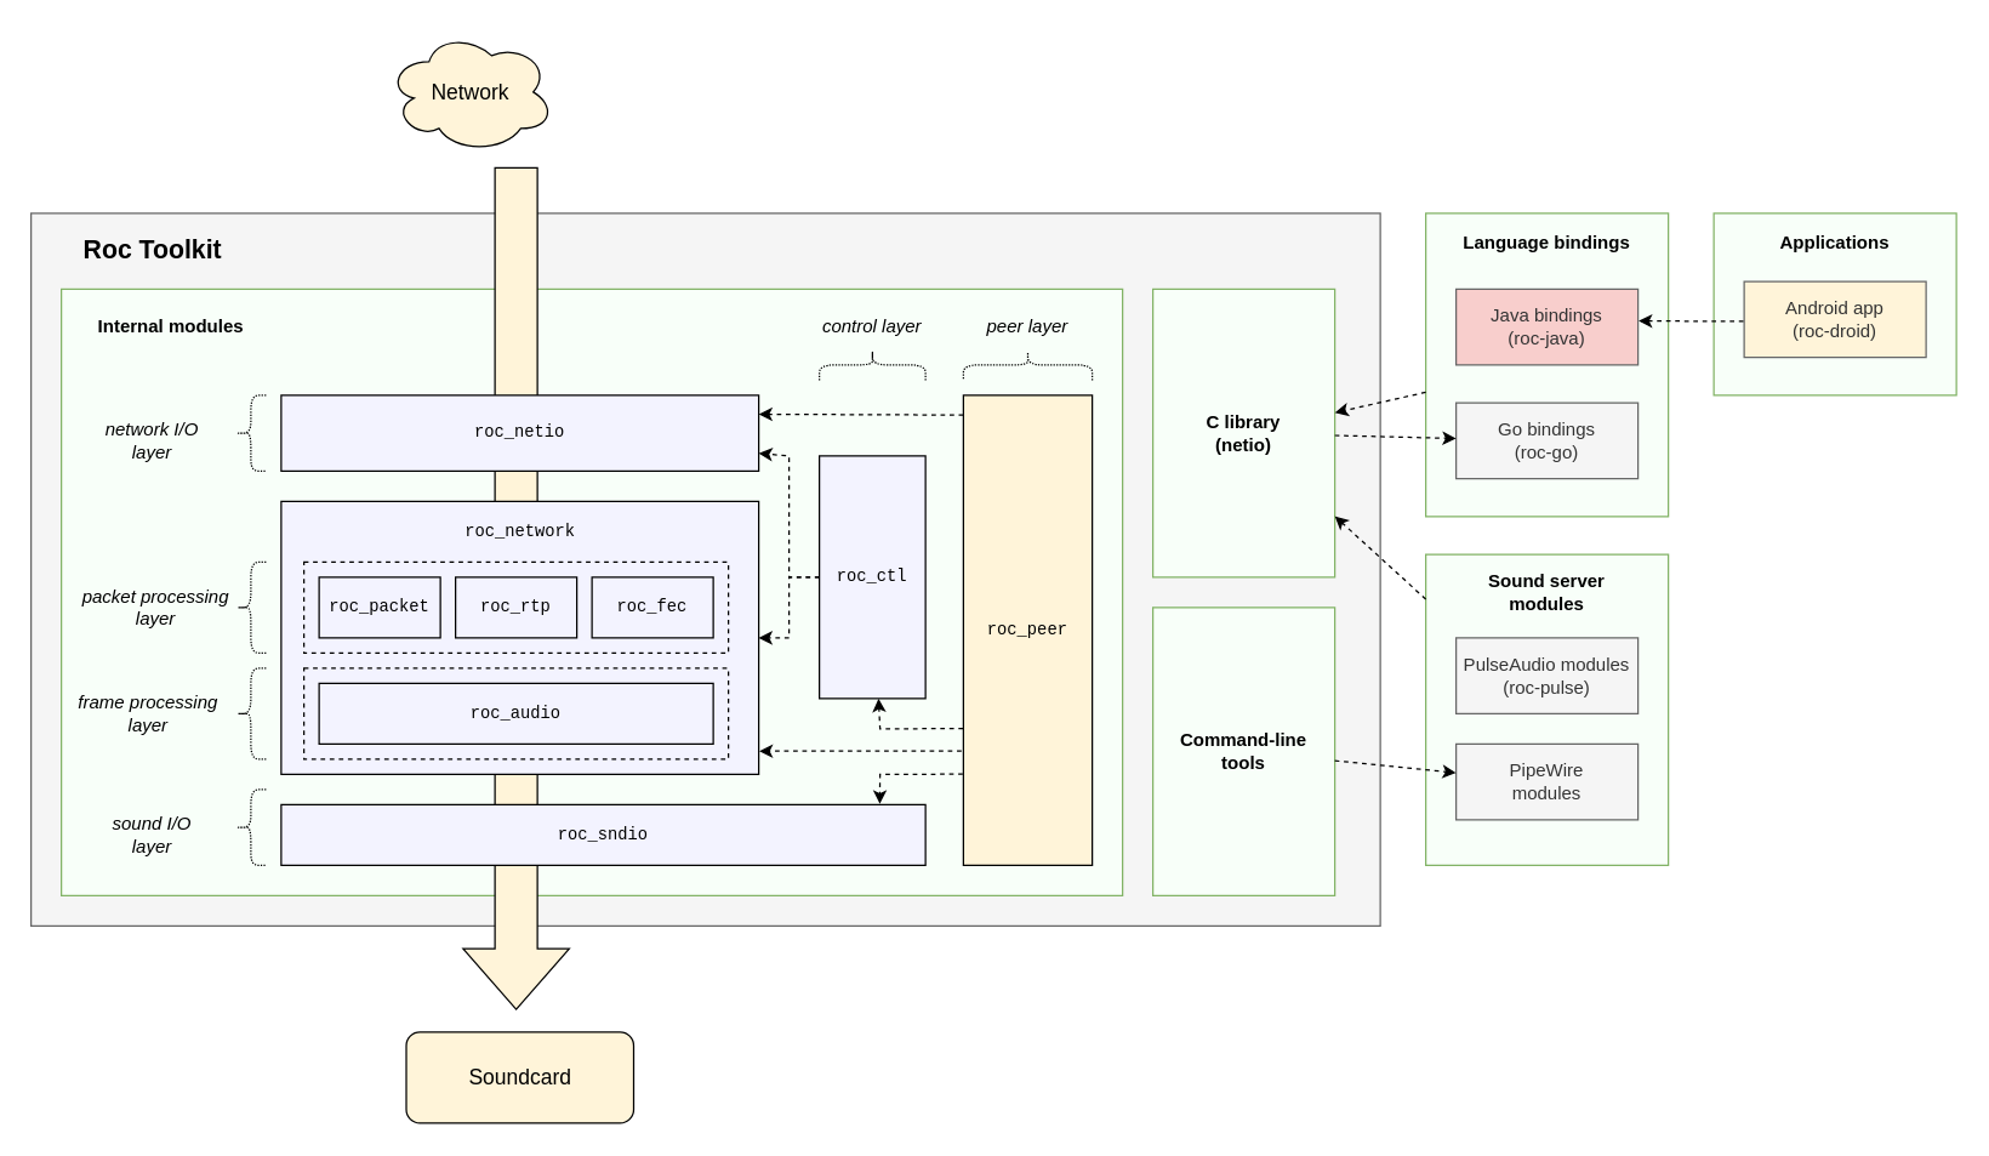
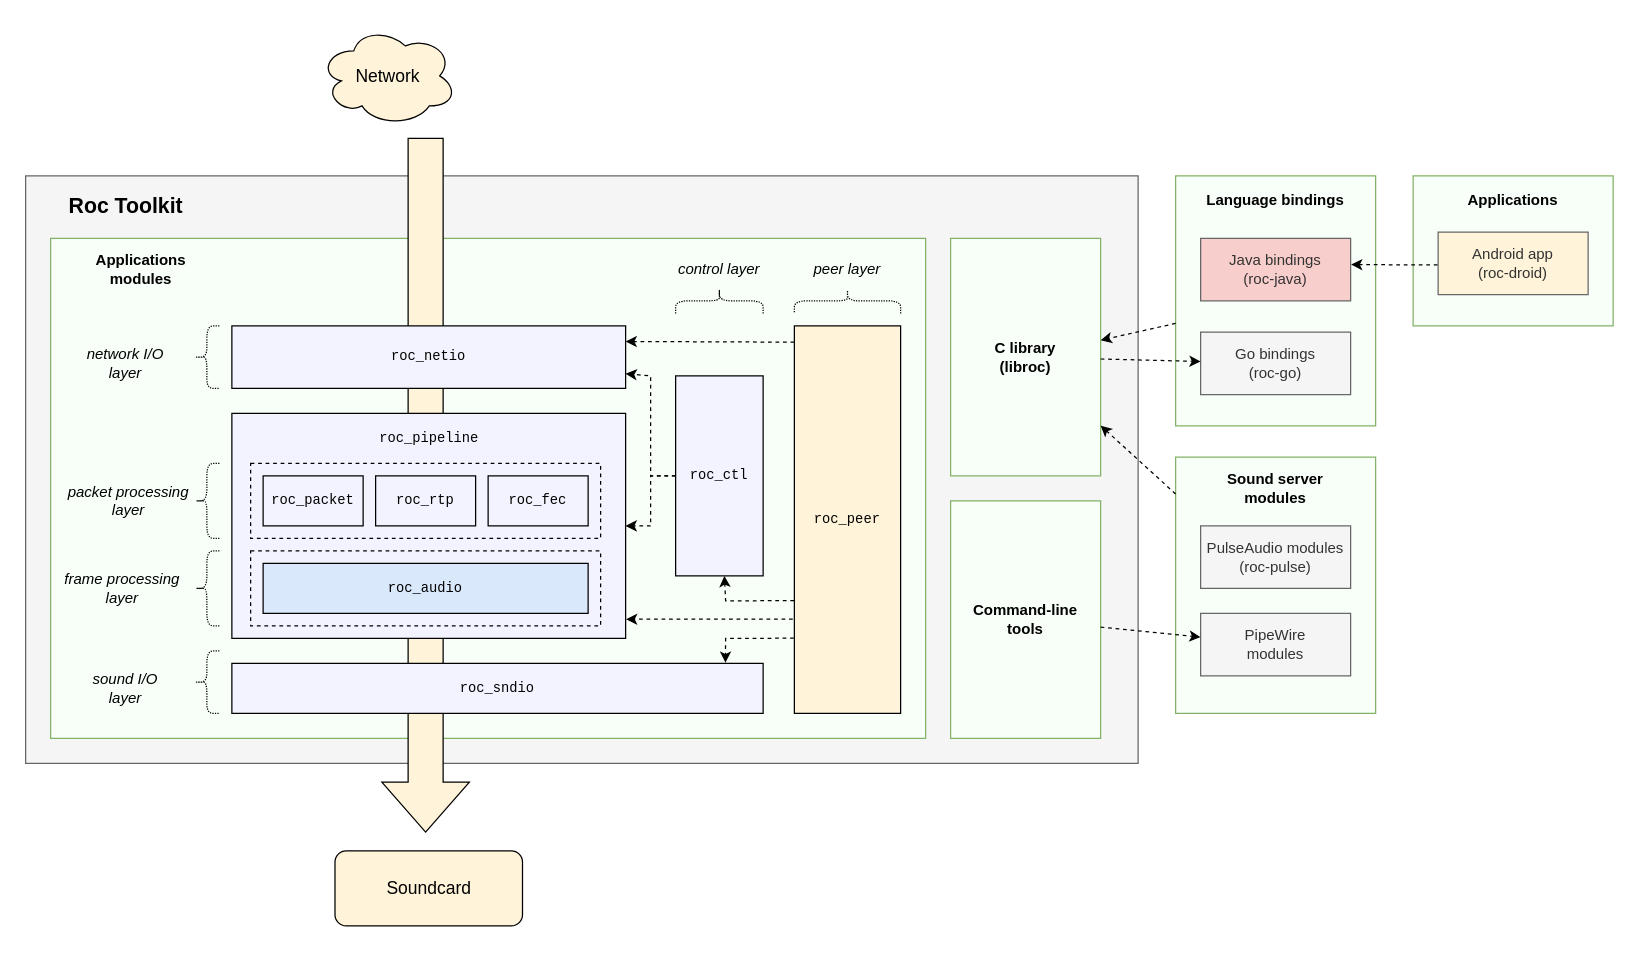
- <mxCell id="14" value="Internal modules" style="text;html=1;strokeColor=none;fillColor=none;align=center;verticalAlign=middle;whiteSpace=wrap;rounded=0;dashed=1;fontSize=12;fontStyle=1" parent="1" vertex="1"><mxGeometry x="50" y="195" width="125" height="40" as="geometry" /></mxCell>
+ <mxCell id="14" value="Applications modules" style="text;html=1;strokeColor=none;fillColor=none;align=center;verticalAlign=middle;whiteSpace=wrap;rounded=0;dashed=1;fontSize=12;fontStyle=1" parent="1" vertex="1"><mxGeometry x="50" y="195" width="125" height="40" as="geometry" /></mxCell>
- <mxCell id="16" value="C library&lt;br&gt;(netio)" style="rounded=0;whiteSpace=wrap;html=1;fontStyle=1;fillColor=#f8fff9;strokeColor=#82B366;" parent="1" vertex="1"><mxGeometry x="760" y="190" width="120" height="190" as="geometry" /></mxCell>
+ <mxCell id="16" value="C library&lt;br&gt;(libroc)" style="rounded=0;whiteSpace=wrap;html=1;fontStyle=1;fillColor=#f8fff9;strokeColor=#82B366;" parent="1" vertex="1"><mxGeometry x="760" y="190" width="120" height="190" as="geometry" /></mxCell>
- <mxCell id="15" value="roc_network" style="text;html=1;strokeColor=none;fillColor=none;align=center;verticalAlign=middle;whiteSpace=wrap;rounded=0;dashed=1;fontFamily=Courier New;fontSize=11;" parent="1" vertex="1"><mxGeometry x="312.5" y="330" width="60" height="40" as="geometry" /></mxCell>
+ <mxCell id="15" value="roc_pipeline" style="text;html=1;strokeColor=none;fillColor=none;align=center;verticalAlign=middle;whiteSpace=wrap;rounded=0;dashed=1;fontFamily=Courier New;fontSize=11;" parent="1" vertex="1"><mxGeometry x="312.5" y="330" width="60" height="40" as="geometry" /></mxCell>
- <mxCell id="31" value="roc_audio" style="rounded=0;whiteSpace=wrap;html=1;fontFamily=Courier New;fontSize=11;fillColor=#f3f3ff;" parent="1" vertex="1"><mxGeometry x="210" y="450" width="260" height="40" as="geometry" /></mxCell>
+ <mxCell id="31" value="roc_audio" style="rounded=0;whiteSpace=wrap;html=1;fontFamily=Courier New;fontSize=11;fillColor=#dae8fc;" parent="1" vertex="1"><mxGeometry x="210" y="450" width="260" height="40" as="geometry" /></mxCell>
